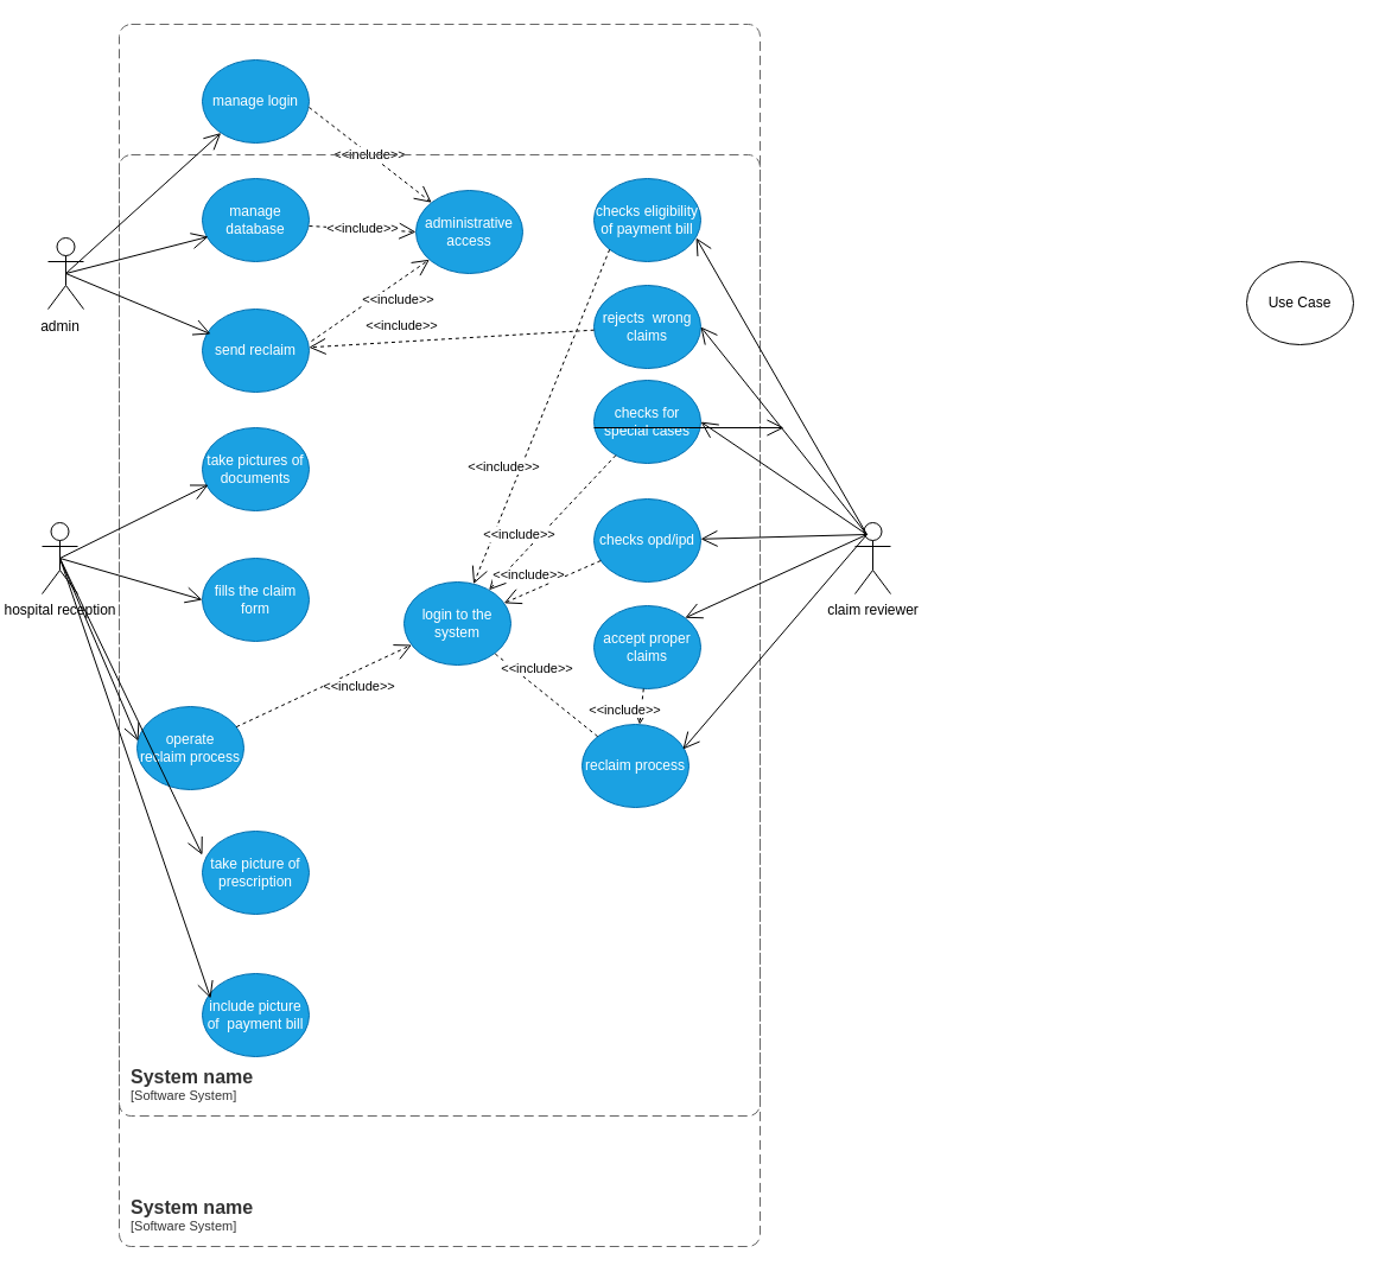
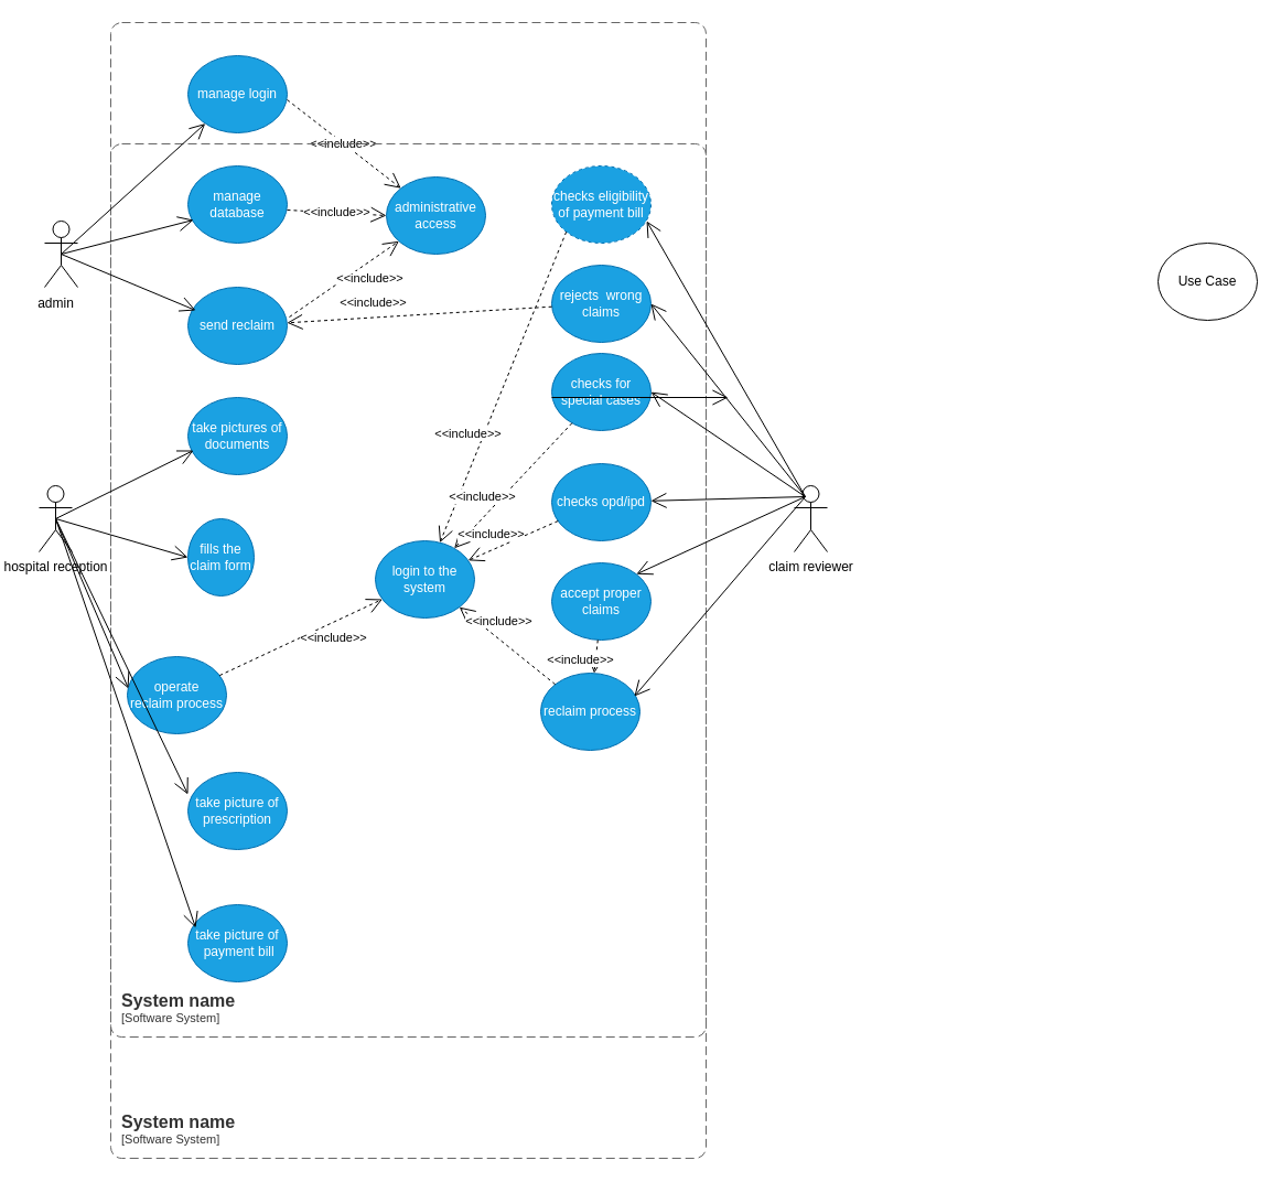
- <mxCell id="18" value="checks eligibility of payment bill" style="ellipse;whiteSpace=wrap;html=1;fillColor=#1ba1e2;fontColor=#ffffff;strokeColor=#006EAF;" parent="1" vertex="1"><mxGeometry x="500" y="150" width="90" height="70" as="geometry" /></mxCell>
+ <mxCell id="18" value="checks eligibility of payment bill" style="ellipse;whiteSpace=wrap;html=1;fillColor=#1ba1e2;fontColor=#ffffff;strokeColor=#006EAF;dashed=1;" parent="1" vertex="1"><mxGeometry x="500" y="150" width="90" height="70" as="geometry" /></mxCell>
- <mxCell id="14" value="fills the claim form" style="ellipse;whiteSpace=wrap;html=1;fillColor=#1ba1e2;fontColor=#ffffff;strokeColor=#006EAF;" parent="1" vertex="1"><mxGeometry x="170" y="470" width="90" height="70" as="geometry" /></mxCell>
+ <mxCell id="14" value="fills the claim form" style="ellipse;whiteSpace=wrap;html=1;fillColor=#1ba1e2;fontColor=#ffffff;strokeColor=#006EAF;" parent="1" vertex="1"><mxGeometry x="170" y="470" width="60" height="70" as="geometry" /></mxCell>
- <mxCell id="49" value="&amp;lt;&amp;lt;include&amp;gt;&amp;gt;" style="endArrow=none;endSize=12;dashed=1;html=1;rounded=0;exitX=0;exitY=0;exitDx=0;exitDy=0;" edge="1" parent="1" source="23" target="15"><mxGeometry x="0.336" y="-13" width="160" relative="1" as="geometry"><mxPoint x="500.18" y="177.97" as="sourcePoint" /><mxPoint x="598.18" y="119.97" as="targetPoint" /><mxPoint x="-1" as="offset" /></mxGeometry></mxCell>
+ <mxCell id="49" value="&amp;lt;&amp;lt;include&amp;gt;&amp;gt;" style="endArrow=open;endSize=12;dashed=1;html=1;rounded=0;exitX=0;exitY=0;exitDx=0;exitDy=0;" edge="1" parent="1" source="23" target="15"><mxGeometry x="0.336" y="-13" width="160" relative="1" as="geometry"><mxPoint x="500.18" y="177.97" as="sourcePoint" /><mxPoint x="598.18" y="119.97" as="targetPoint" /><mxPoint x="-1" as="offset" /></mxGeometry></mxCell>
- <mxCell id="12" value="include picture of &amp;nbsp;payment bill" style="ellipse;whiteSpace=wrap;html=1;fillColor=#1ba1e2;fontColor=#ffffff;strokeColor=#006EAF;" parent="1" vertex="1"><mxGeometry x="170" y="820" width="90" height="70" as="geometry" /></mxCell>
+ <mxCell id="12" value="take picture of &amp;nbsp;payment bill" style="ellipse;whiteSpace=wrap;html=1;fillColor=#1ba1e2;fontColor=#ffffff;strokeColor=#006EAF;" parent="1" vertex="1"><mxGeometry x="170" y="820" width="90" height="70" as="geometry" /></mxCell>
